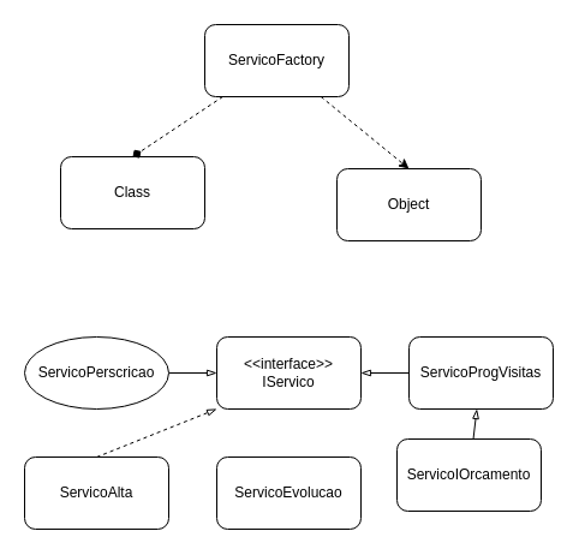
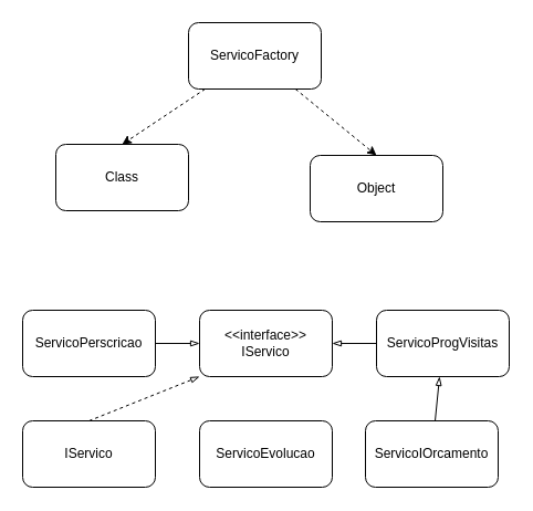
- <mxCell id="14" style="edgeStyle=none;html=1;entryX=0.5;entryY=0;entryDx=0;entryDy=0;dashed=1;endArrow=diamond;" edge="1" parent="1" source="16" target="12"><mxGeometry relative="1" as="geometry" /></mxCell>
+ <mxCell id="14" style="edgeStyle=none;html=1;entryX=0.5;entryY=0;entryDx=0;entryDy=0;dashed=1;" edge="1" parent="1" source="16" target="12"><mxGeometry relative="1" as="geometry" /></mxCell>
- <mxCell id="11" value="ServicoPerscricao" style="ellipse;whiteSpace=wrap;html=1;" vertex="1" parent="1"><mxGeometry x="20" y="280" width="120" height="60" as="geometry" /></mxCell>
+ <mxCell id="11" value="ServicoPerscricao" style="rounded=1;whiteSpace=wrap;html=1;" vertex="1" parent="1"><mxGeometry x="20" y="280" width="120" height="60" as="geometry" /></mxCell>
- <mxCell id="7" value="ServicoIOrcamento" style="rounded=1;whiteSpace=wrap;html=1;" vertex="1" parent="1"><mxGeometry x="330" y="365" width="120" height="60" as="geometry" /></mxCell>
+ <mxCell id="7" value="ServicoIOrcamento" style="rounded=1;whiteSpace=wrap;html=1;" vertex="1" parent="1"><mxGeometry x="330" y="380" width="120" height="60" as="geometry" /></mxCell>
- <mxCell id="4" value="ServicoAlta" style="rounded=1;whiteSpace=wrap;html=1;" vertex="1" parent="1"><mxGeometry x="20" y="380" width="120" height="60" as="geometry" /></mxCell>
+ <mxCell id="4" value="IServico" style="rounded=1;whiteSpace=wrap;html=1;" vertex="1" parent="1"><mxGeometry x="20" y="380" width="120" height="60" as="geometry" /></mxCell>
